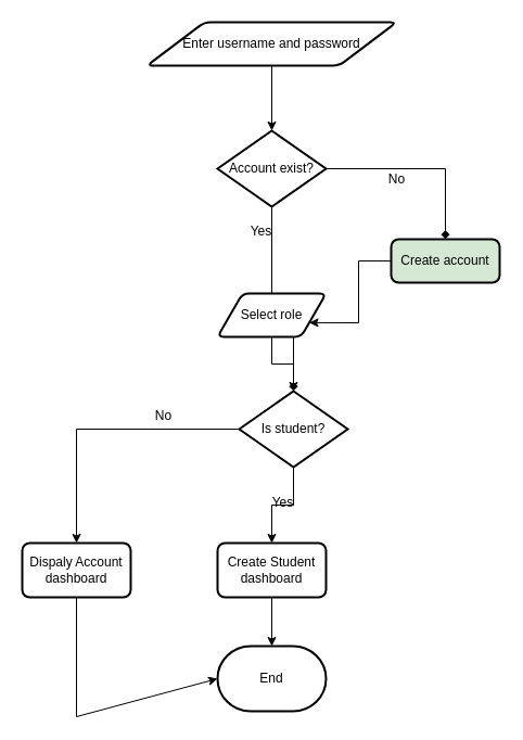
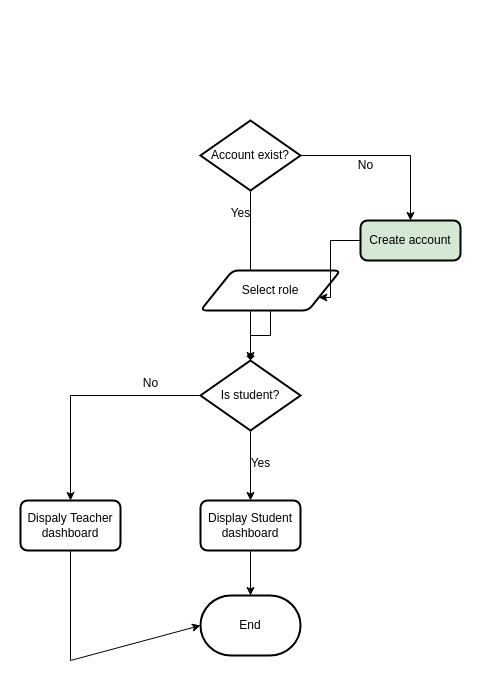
- <mxCell id="4" value="Enter username and password" style="shape=parallelogram;html=1;strokeWidth=2;perimeter=parallelogramPerimeter;whiteSpace=wrap;rounded=1;arcSize=12;size=0.23;" parent="1" vertex="1"><mxGeometry x="135" y="20" width="230" height="40" as="geometry" /></mxCell>
- <mxCell id="5" style="edgeStyle=orthogonalEdgeStyle;rounded=0;orthogonalLoop=1;jettySize=auto;html=1;exitX=0.5;exitY=1;exitDx=0;exitDy=0;entryX=0.5;entryY=0;entryDx=0;entryDy=0;entryPerimeter=0;" parent="1" source="4" target="3" edge="1"><mxGeometry relative="1" as="geometry" /></mxCell>
- <mxCell id="2" style="edgeStyle=orthogonalEdgeStyle;rounded=0;orthogonalLoop=1;jettySize=auto;html=1;exitX=1;exitY=0.5;exitDx=0;exitDy=0;exitPerimeter=0;entryX=0.5;entryY=0;entryDx=0;entryDy=0;endArrow=diamond;" parent="1" source="3" target="6" edge="1"><mxGeometry relative="1" as="geometry" /></mxCell>
+ <mxCell id="2" style="edgeStyle=orthogonalEdgeStyle;rounded=0;orthogonalLoop=1;jettySize=auto;html=1;exitX=1;exitY=0.5;exitDx=0;exitDy=0;exitPerimeter=0;entryX=0.5;entryY=0;entryDx=0;entryDy=0;" parent="1" source="3" target="6" edge="1"><mxGeometry relative="1" as="geometry" /></mxCell>
- <mxCell id="9" value="Select role" style="shape=parallelogram;html=1;strokeWidth=2;perimeter=parallelogramPerimeter;whiteSpace=wrap;rounded=1;arcSize=12;size=0.23;" parent="1" vertex="1"><mxGeometry x="200" y="270" width="100" height="40" as="geometry" /></mxCell>
+ <mxCell id="9" value="Select role" style="shape=parallelogram;html=1;strokeWidth=2;perimeter=parallelogramPerimeter;whiteSpace=wrap;rounded=1;arcSize=12;size=0.23;" parent="1" vertex="1"><mxGeometry x="200" y="270" width="140" height="40" as="geometry" /></mxCell>
- <mxCell id="12" value="Is student?" style="strokeWidth=2;html=1;shape=mxgraph.flowchart.decision;whiteSpace=wrap;" parent="1" vertex="1"><mxGeometry x="220" y="360" width="100" height="70" as="geometry" /></mxCell>
+ <mxCell id="12" value="Is student?" style="strokeWidth=2;html=1;shape=mxgraph.flowchart.decision;whiteSpace=wrap;" parent="1" vertex="1"><mxGeometry x="200" y="360" width="100" height="70" as="geometry" /></mxCell>
- <mxCell id="16" value="Dispaly Account dashboard" style="rounded=1;whiteSpace=wrap;html=1;absoluteArcSize=1;arcSize=14;strokeWidth=2;" parent="1" vertex="1"><mxGeometry x="20" y="500" width="100" height="50" as="geometry" /></mxCell>
+ <mxCell id="16" value="Dispaly Teacher dashboard" style="rounded=1;whiteSpace=wrap;html=1;absoluteArcSize=1;arcSize=14;strokeWidth=2;" parent="1" vertex="1"><mxGeometry x="20" y="500" width="100" height="50" as="geometry" /></mxCell>
- <mxCell id="15" value="Create Student dashboard" style="rounded=1;whiteSpace=wrap;html=1;absoluteArcSize=1;arcSize=14;strokeWidth=2;" parent="1" vertex="1"><mxGeometry x="200" y="500" width="100" height="50" as="geometry" /></mxCell>
+ <mxCell id="15" value="Display Student dashboard" style="rounded=1;whiteSpace=wrap;html=1;absoluteArcSize=1;arcSize=14;strokeWidth=2;" parent="1" vertex="1"><mxGeometry x="200" y="500" width="100" height="50" as="geometry" /></mxCell>
